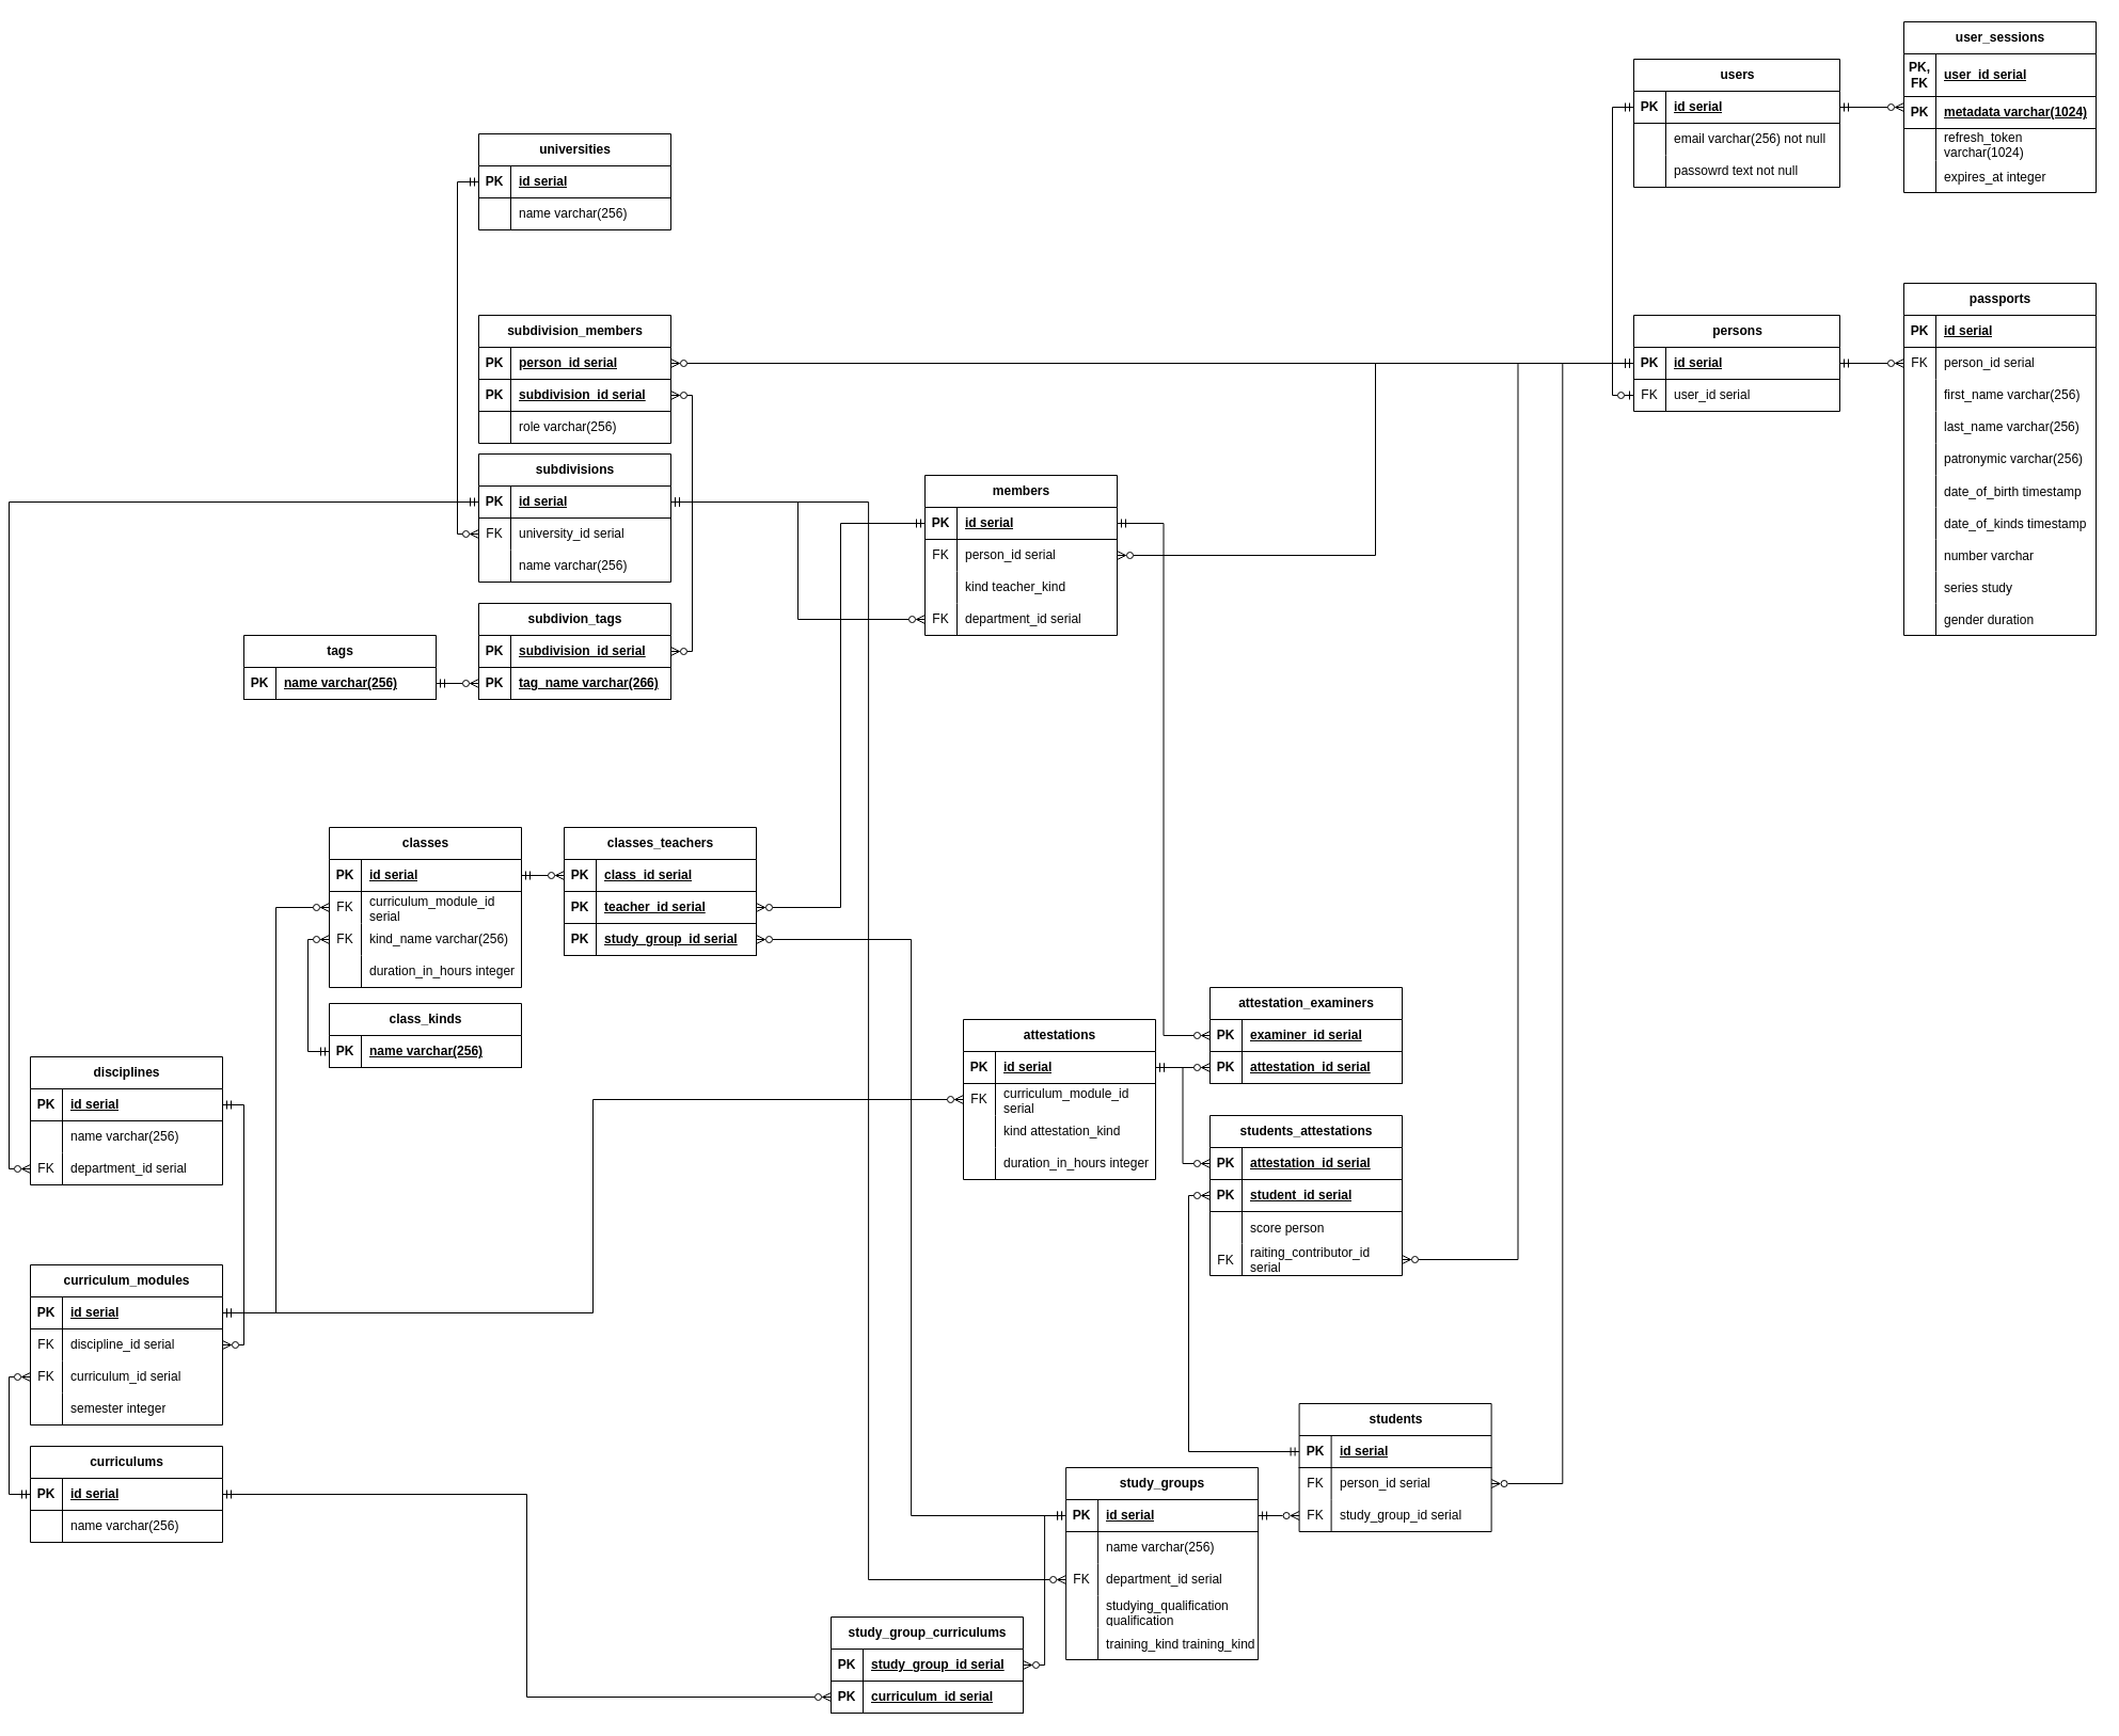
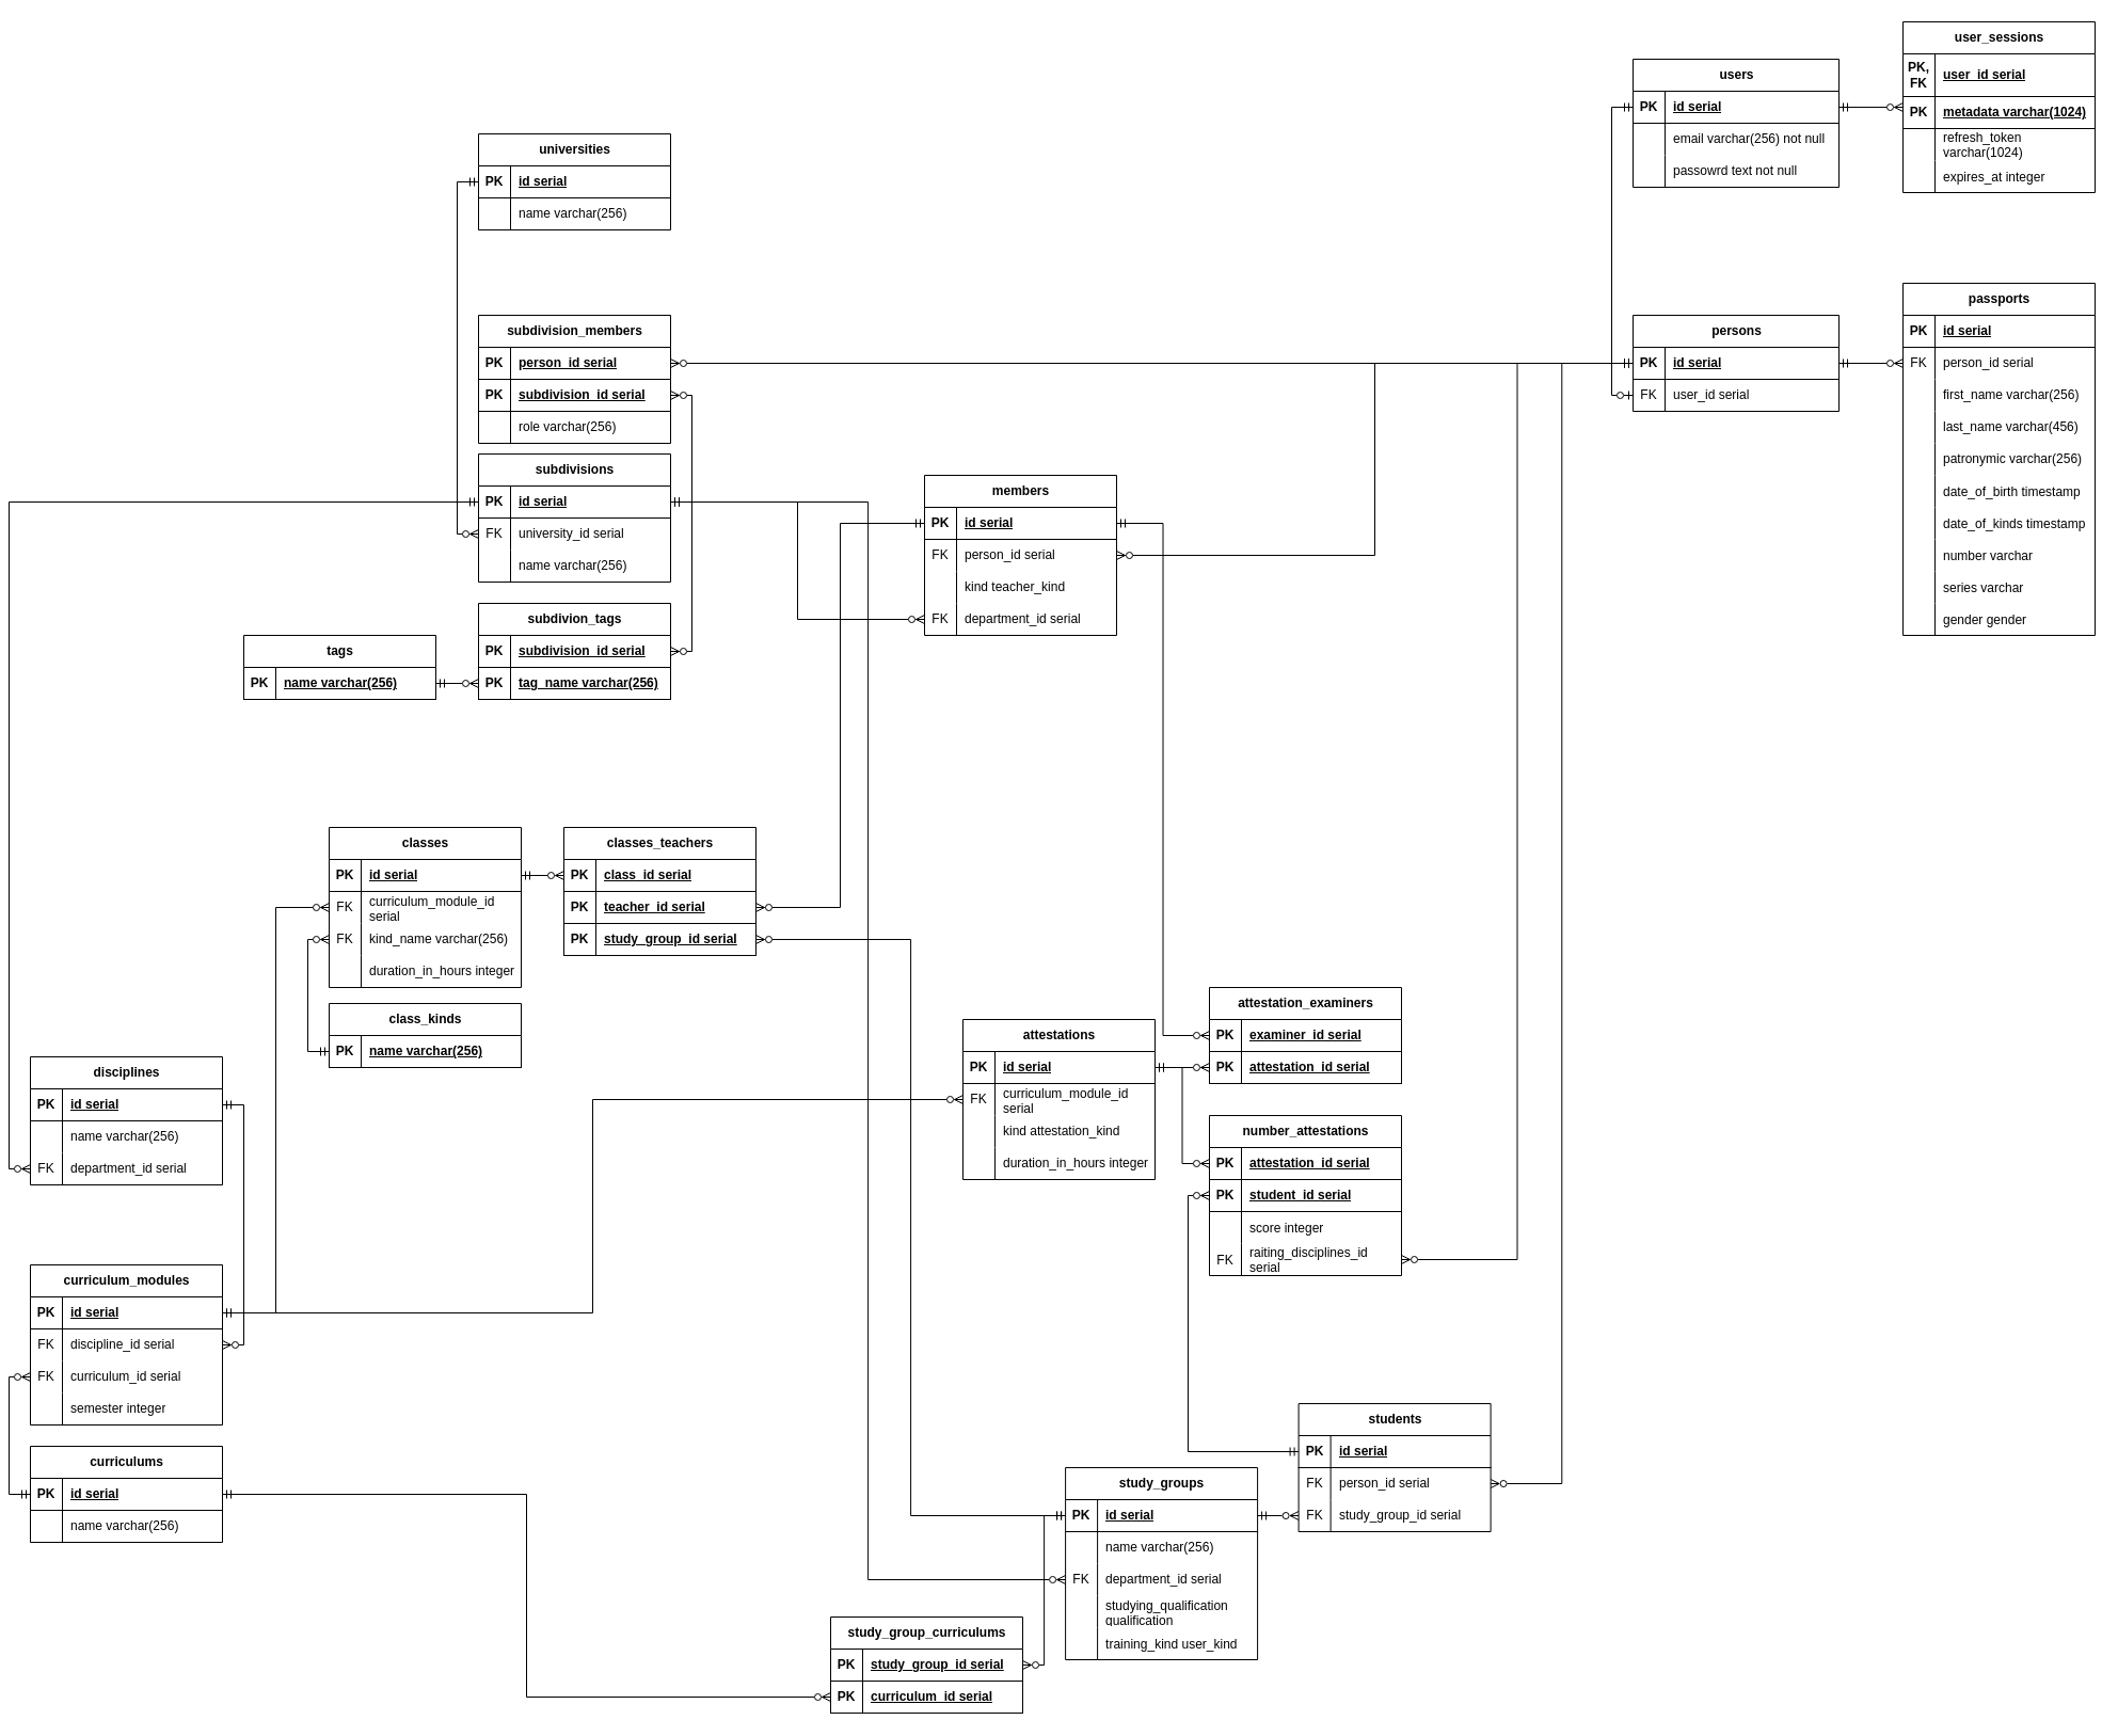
- <mxCell id="46" value="last_name varchar(256)" style="shape=partialRectangle;connectable=0;fillColor=none;top=0;left=0;bottom=0;right=0;align=left;spacingLeft=6;overflow=hidden;whiteSpace=wrap;html=1;" vertex="1" parent="44"><mxGeometry x="30" width="150" height="30" as="geometry"><mxRectangle width="150" height="30" as="alternateBounds" /></mxGeometry></mxCell>
+ <mxCell id="46" value="last_name varchar(456)" style="shape=partialRectangle;connectable=0;fillColor=none;top=0;left=0;bottom=0;right=0;align=left;spacingLeft=6;overflow=hidden;whiteSpace=wrap;html=1;" vertex="1" parent="44"><mxGeometry x="30" width="150" height="30" as="geometry"><mxRectangle width="150" height="30" as="alternateBounds" /></mxGeometry></mxCell>
- <mxCell id="61" value="series study" style="shape=partialRectangle;connectable=0;fillColor=none;top=0;left=0;bottom=0;right=0;align=left;spacingLeft=6;overflow=hidden;" vertex="1" parent="59"><mxGeometry x="30" width="150" height="30" as="geometry"><mxRectangle width="150" height="30" as="alternateBounds" /></mxGeometry></mxCell>
+ <mxCell id="61" value="series varchar" style="shape=partialRectangle;connectable=0;fillColor=none;top=0;left=0;bottom=0;right=0;align=left;spacingLeft=6;overflow=hidden;" vertex="1" parent="59"><mxGeometry x="30" width="150" height="30" as="geometry"><mxRectangle width="150" height="30" as="alternateBounds" /></mxGeometry></mxCell>
- <mxCell id="64" value="gender duration" style="shape=partialRectangle;connectable=0;fillColor=none;top=0;left=0;bottom=0;right=0;align=left;spacingLeft=6;overflow=hidden;" vertex="1" parent="62"><mxGeometry x="30" width="150" height="30" as="geometry"><mxRectangle width="150" height="30" as="alternateBounds" /></mxGeometry></mxCell>
+ <mxCell id="64" value="gender gender" style="shape=partialRectangle;connectable=0;fillColor=none;top=0;left=0;bottom=0;right=0;align=left;spacingLeft=6;overflow=hidden;" vertex="1" parent="62"><mxGeometry x="30" width="150" height="30" as="geometry"><mxRectangle width="150" height="30" as="alternateBounds" /></mxGeometry></mxCell>
- <mxCell id="94" value="tag_name varchar(266)" style="shape=partialRectangle;connectable=0;fillColor=none;top=0;left=0;bottom=0;right=0;align=left;spacingLeft=6;fontStyle=5;overflow=hidden;whiteSpace=wrap;html=1;" vertex="1" parent="92"><mxGeometry x="30" width="150" height="30" as="geometry"><mxRectangle width="150" height="30" as="alternateBounds" /></mxGeometry></mxCell>
+ <mxCell id="94" value="tag_name varchar(256)" style="shape=partialRectangle;connectable=0;fillColor=none;top=0;left=0;bottom=0;right=0;align=left;spacingLeft=6;fontStyle=5;overflow=hidden;whiteSpace=wrap;html=1;" vertex="1" parent="92"><mxGeometry x="30" width="150" height="30" as="geometry"><mxRectangle width="150" height="30" as="alternateBounds" /></mxGeometry></mxCell>
- <mxCell id="218" value="students_attestations" style="shape=table;startSize=30;container=1;collapsible=1;childLayout=tableLayout;fixedRows=1;rowLines=0;fontStyle=1;align=center;resizeLast=1;html=1;" vertex="1" parent="1"><mxGeometry x="1125" y="1045" width="180" height="150" as="geometry" /></mxCell>
+ <mxCell id="218" value="number_attestations" style="shape=table;startSize=30;container=1;collapsible=1;childLayout=tableLayout;fixedRows=1;rowLines=0;fontStyle=1;align=center;resizeLast=1;html=1;" vertex="1" parent="1"><mxGeometry x="1125" y="1045" width="180" height="150" as="geometry" /></mxCell>
- <mxCell id="227" value="score person" style="shape=partialRectangle;connectable=0;fillColor=none;top=0;left=0;bottom=0;right=0;align=left;spacingLeft=6;overflow=hidden;" vertex="1" parent="225"><mxGeometry x="30" width="150" height="30" as="geometry"><mxRectangle width="150" height="30" as="alternateBounds" /></mxGeometry></mxCell>
+ <mxCell id="227" value="score integer" style="shape=partialRectangle;connectable=0;fillColor=none;top=0;left=0;bottom=0;right=0;align=left;spacingLeft=6;overflow=hidden;" vertex="1" parent="225"><mxGeometry x="30" width="150" height="30" as="geometry"><mxRectangle width="150" height="30" as="alternateBounds" /></mxGeometry></mxCell>
- <mxCell id="230" value="raiting_contributor_id&#10;serial" style="shape=partialRectangle;connectable=0;fillColor=none;top=0;left=0;bottom=0;right=0;align=left;spacingLeft=6;overflow=hidden;" vertex="1" parent="228"><mxGeometry x="30" width="150" height="30" as="geometry"><mxRectangle width="150" height="30" as="alternateBounds" /></mxGeometry></mxCell>
+ <mxCell id="230" value="raiting_disciplines_id&#10;serial" style="shape=partialRectangle;connectable=0;fillColor=none;top=0;left=0;bottom=0;right=0;align=left;spacingLeft=6;overflow=hidden;" vertex="1" parent="228"><mxGeometry x="30" width="150" height="30" as="geometry"><mxRectangle width="150" height="30" as="alternateBounds" /></mxGeometry></mxCell>
- <mxCell id="124" value="training_kind training_kind" style="shape=partialRectangle;connectable=0;fillColor=none;top=0;left=0;bottom=0;right=0;align=left;spacingLeft=6;overflow=hidden;" vertex="1" parent="122"><mxGeometry x="30" width="150" height="30" as="geometry"><mxRectangle width="150" height="30" as="alternateBounds" /></mxGeometry></mxCell>
+ <mxCell id="124" value="training_kind user_kind" style="shape=partialRectangle;connectable=0;fillColor=none;top=0;left=0;bottom=0;right=0;align=left;spacingLeft=6;overflow=hidden;" vertex="1" parent="122"><mxGeometry x="30" width="150" height="30" as="geometry"><mxRectangle width="150" height="30" as="alternateBounds" /></mxGeometry></mxCell>
